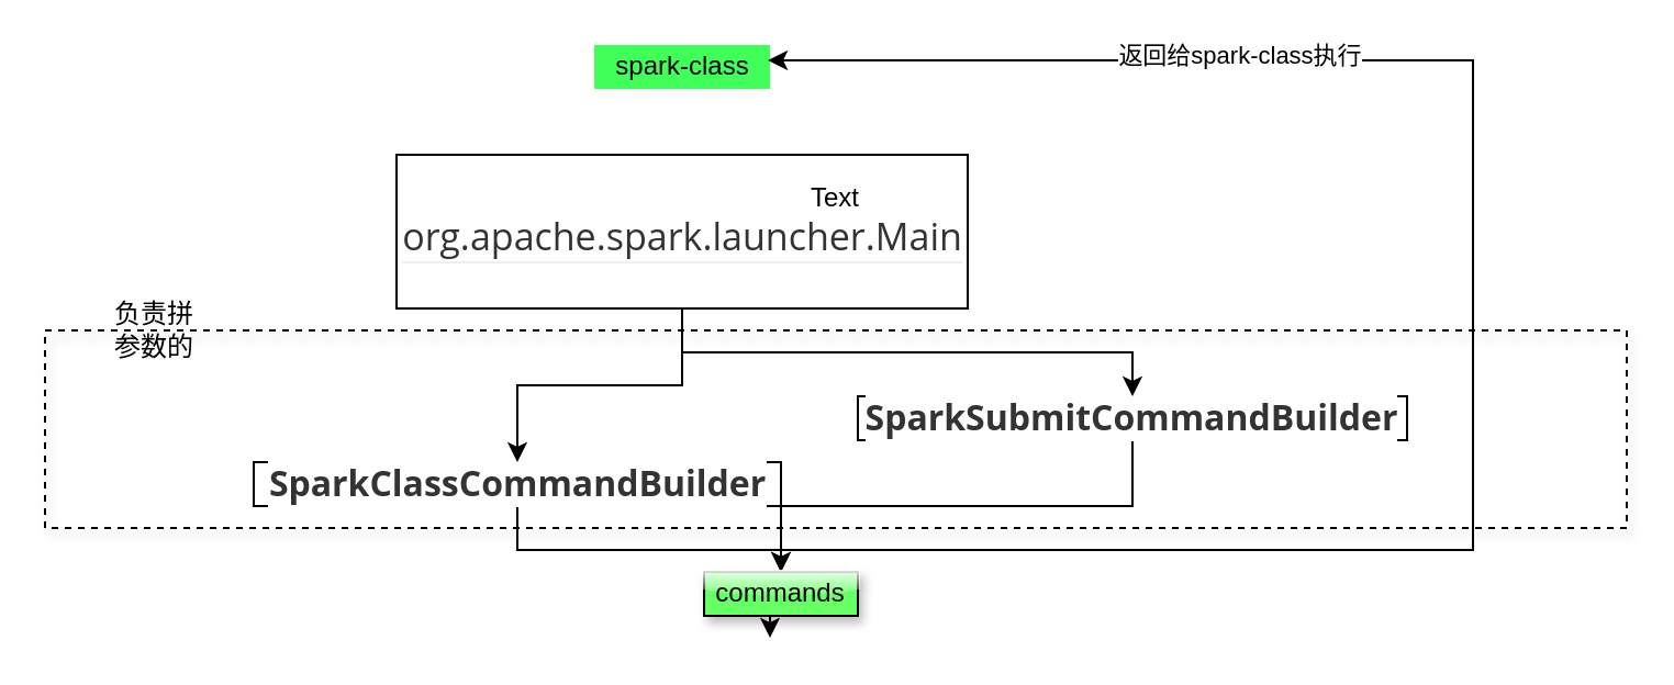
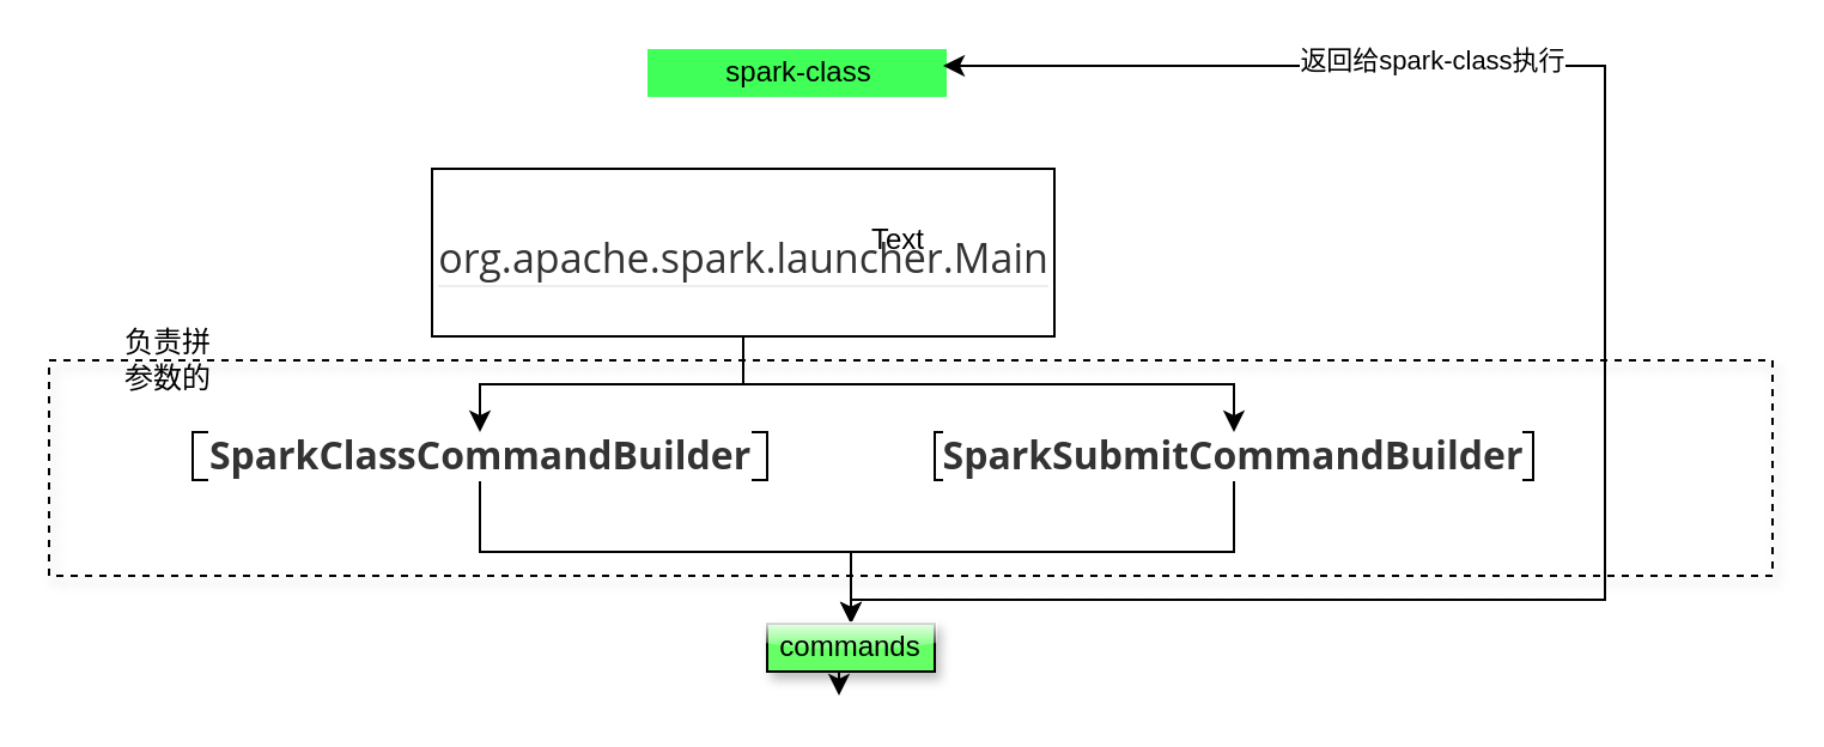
- <mxCell id="2" value="&lt;font style=&quot;vertical-align: inherit&quot;&gt;&lt;font style=&quot;vertical-align: inherit&quot;&gt;spark-class&lt;/font&gt;&lt;/font&gt;" style="text;html=1;align=center;verticalAlign=middle;resizable=0;points=[];autosize=1;strokeColor=none;fillColor=#40FF59;" vertex="1" parent="1"><mxGeometry x="270" y="20" width="80" height="20" as="geometry" /></mxCell>
+ <mxCell id="2" value="&lt;font style=&quot;vertical-align: inherit&quot;&gt;&lt;font style=&quot;vertical-align: inherit&quot;&gt;spark-class&lt;/font&gt;&lt;/font&gt;" style="text;html=1;align=center;verticalAlign=middle;resizable=0;points=[];autosize=1;strokeColor=none;fillColor=#40FF59;" vertex="1" parent="1"><mxGeometry x="270" y="20" width="125" height="20" as="geometry" /></mxCell>
- <mxCell id="10" value="Text" style="text;html=1;strokeColor=none;fillColor=none;align=center;verticalAlign=middle;whiteSpace=wrap;rounded=0;glass=1;" vertex="1" parent="1"><mxGeometry x="360" y="80" width="40" height="20" as="geometry" /></mxCell>
+ <mxCell id="10" value="Text" style="text;html=1;strokeColor=none;fillColor=none;align=center;verticalAlign=middle;whiteSpace=wrap;rounded=0;glass=1;" vertex="1" parent="1"><mxGeometry x="355" y="90" width="40" height="20" as="geometry" /></mxCell>
- <mxCell id="4" value="&lt;span style=&quot;color: rgb(51 , 51 , 51) ; font-family: &amp;#34;open sans&amp;#34; , &amp;#34;clear sans&amp;#34; , &amp;#34;helvetica neue&amp;#34; , &amp;#34;helvetica&amp;#34; , &amp;#34;arial&amp;#34; , &amp;#34;segoe ui emoji&amp;#34; , sans-serif ; font-size: 16px ; font-weight: bold ; background-color: rgb(255 , 255 , 255)&quot;&gt;&lt;font style=&quot;vertical-align: inherit&quot;&gt;&lt;font style=&quot;vertical-align: inherit&quot;&gt;SparkClassCommandBuilder&lt;/font&gt;&lt;/font&gt;&lt;/span&gt;" style="text;html=1;align=center;verticalAlign=middle;resizable=0;points=[];autosize=1;strokeColor=default;fillColor=none;glass=1;" vertex="1" parent="1"><mxGeometry x="115" y="210" width="240" height="20" as="geometry" /></mxCell>
+ <mxCell id="4" value="&lt;span style=&quot;color: rgb(51 , 51 , 51) ; font-family: &amp;#34;open sans&amp;#34; , &amp;#34;clear sans&amp;#34; , &amp;#34;helvetica neue&amp;#34; , &amp;#34;helvetica&amp;#34; , &amp;#34;arial&amp;#34; , &amp;#34;segoe ui emoji&amp;#34; , sans-serif ; font-size: 16px ; font-weight: bold ; background-color: rgb(255 , 255 , 255)&quot;&gt;&lt;font style=&quot;vertical-align: inherit&quot;&gt;&lt;font style=&quot;vertical-align: inherit&quot;&gt;SparkClassCommandBuilder&lt;/font&gt;&lt;/font&gt;&lt;/span&gt;" style="text;html=1;align=center;verticalAlign=middle;resizable=0;points=[];autosize=1;strokeColor=default;fillColor=none;glass=1;" vertex="1" parent="1"><mxGeometry x="80" y="180" width="240" height="20" as="geometry" /></mxCell>
